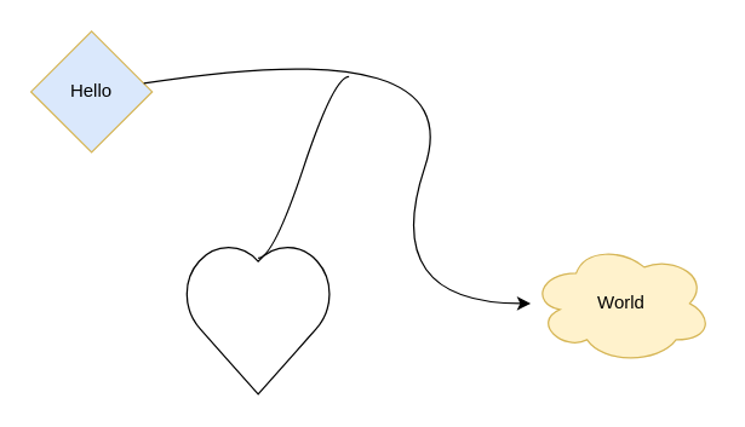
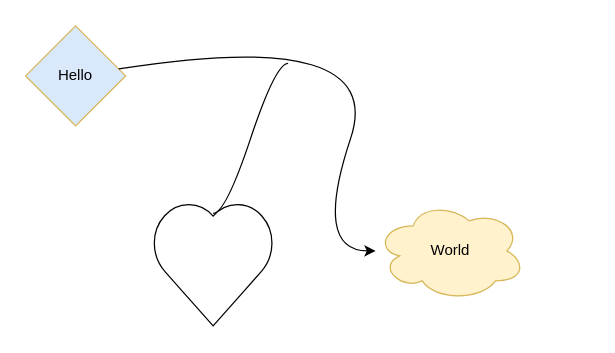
- <mxCell id="3" value="World" style="ellipse;shape=cloud;whiteSpace=wrap;html=1;fillColor=#fff2cc;strokeColor=#d6b656;" parent="1" vertex="1"><mxGeometry x="350" y="160" width="120" height="80" as="geometry" /></mxCell>
+ <mxCell id="3" value="World" style="ellipse;shape=cloud;whiteSpace=wrap;html=1;fillColor=#fff2cc;strokeColor=#d6b656;" parent="1" vertex="1"><mxGeometry x="300" y="160" width="120" height="80" as="geometry" /></mxCell>
